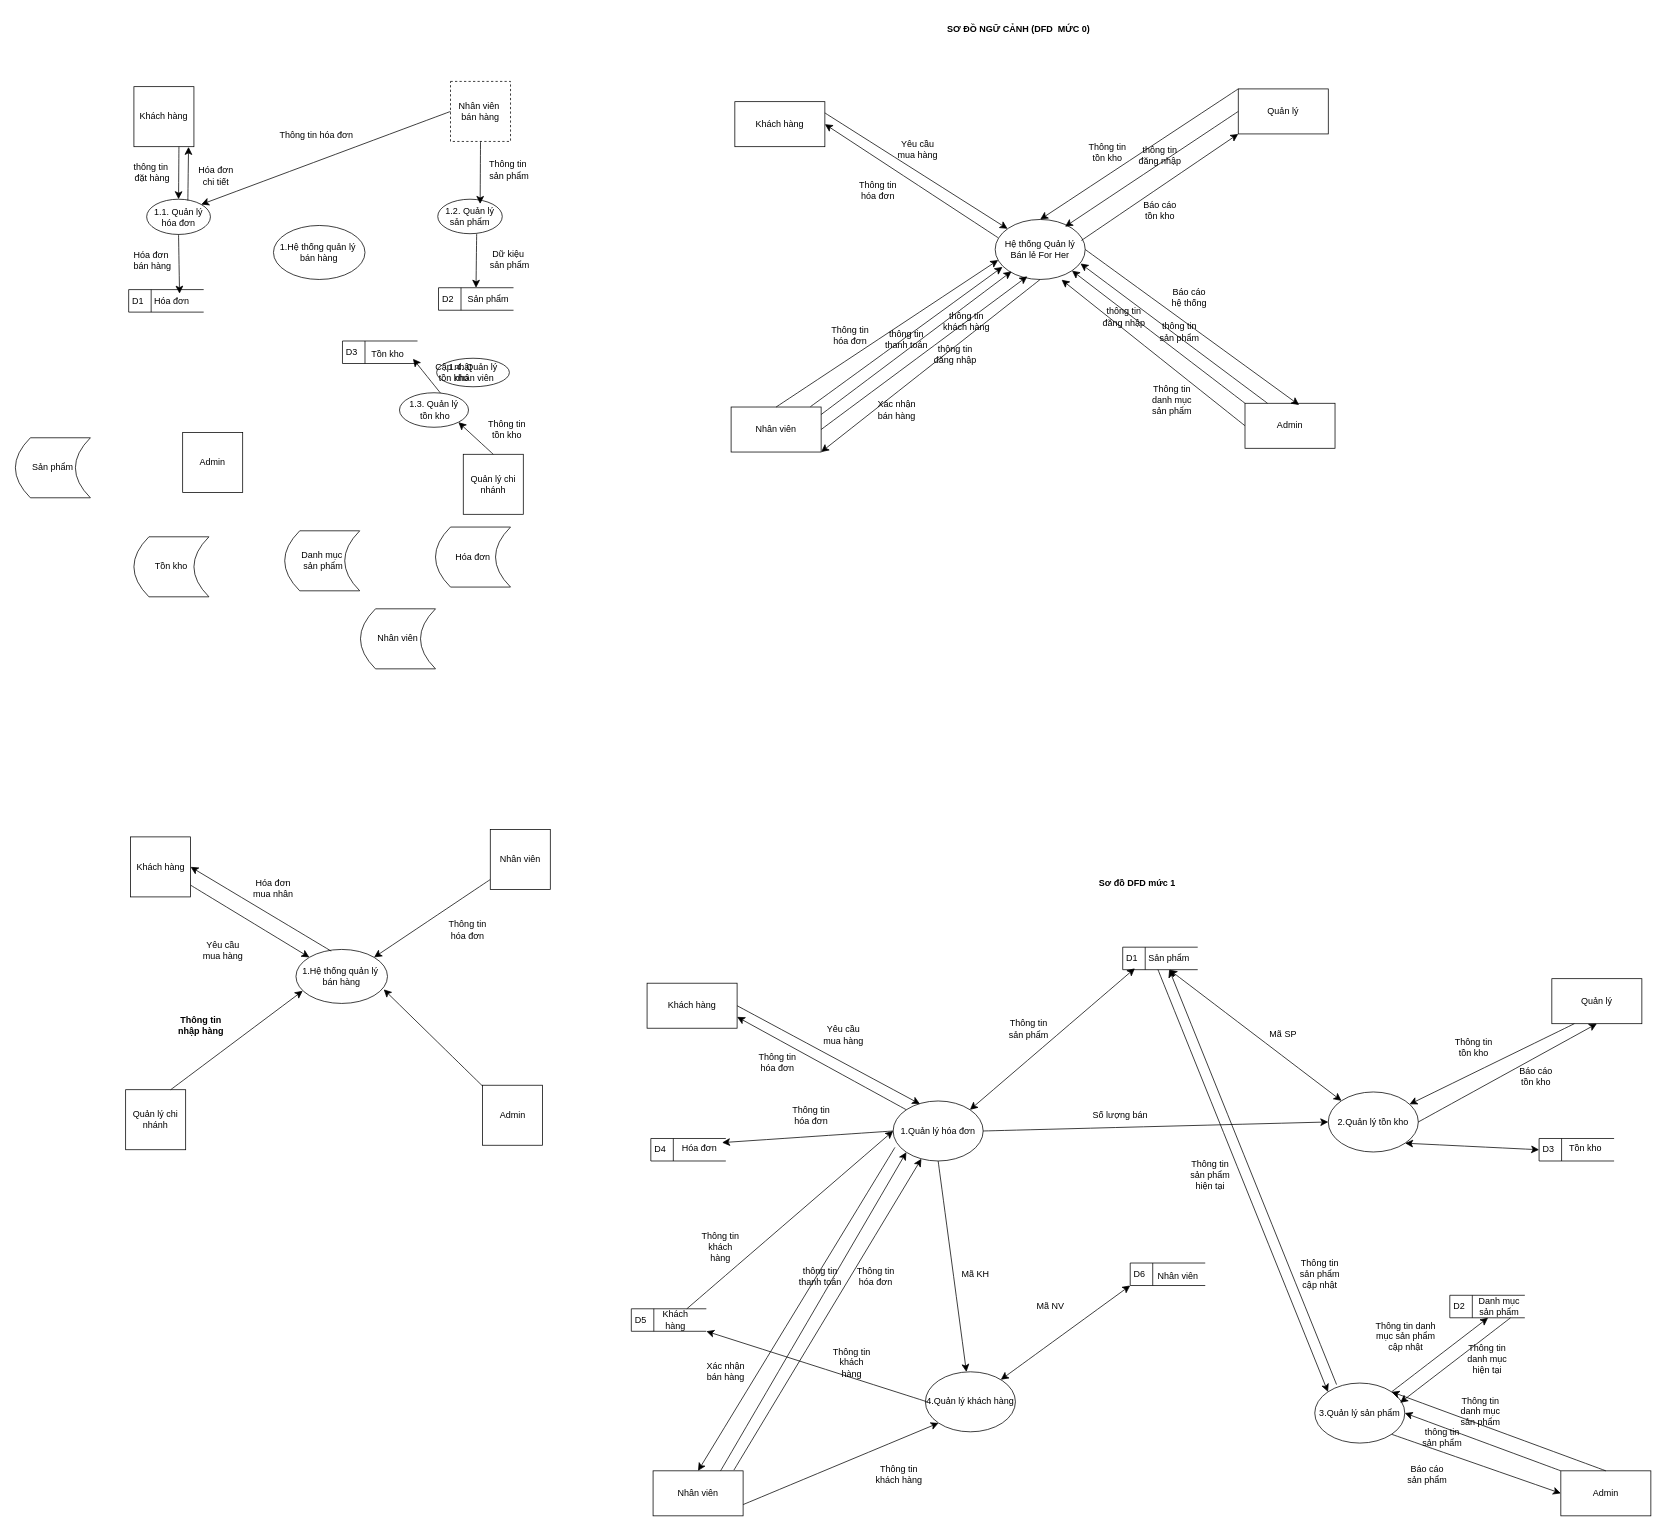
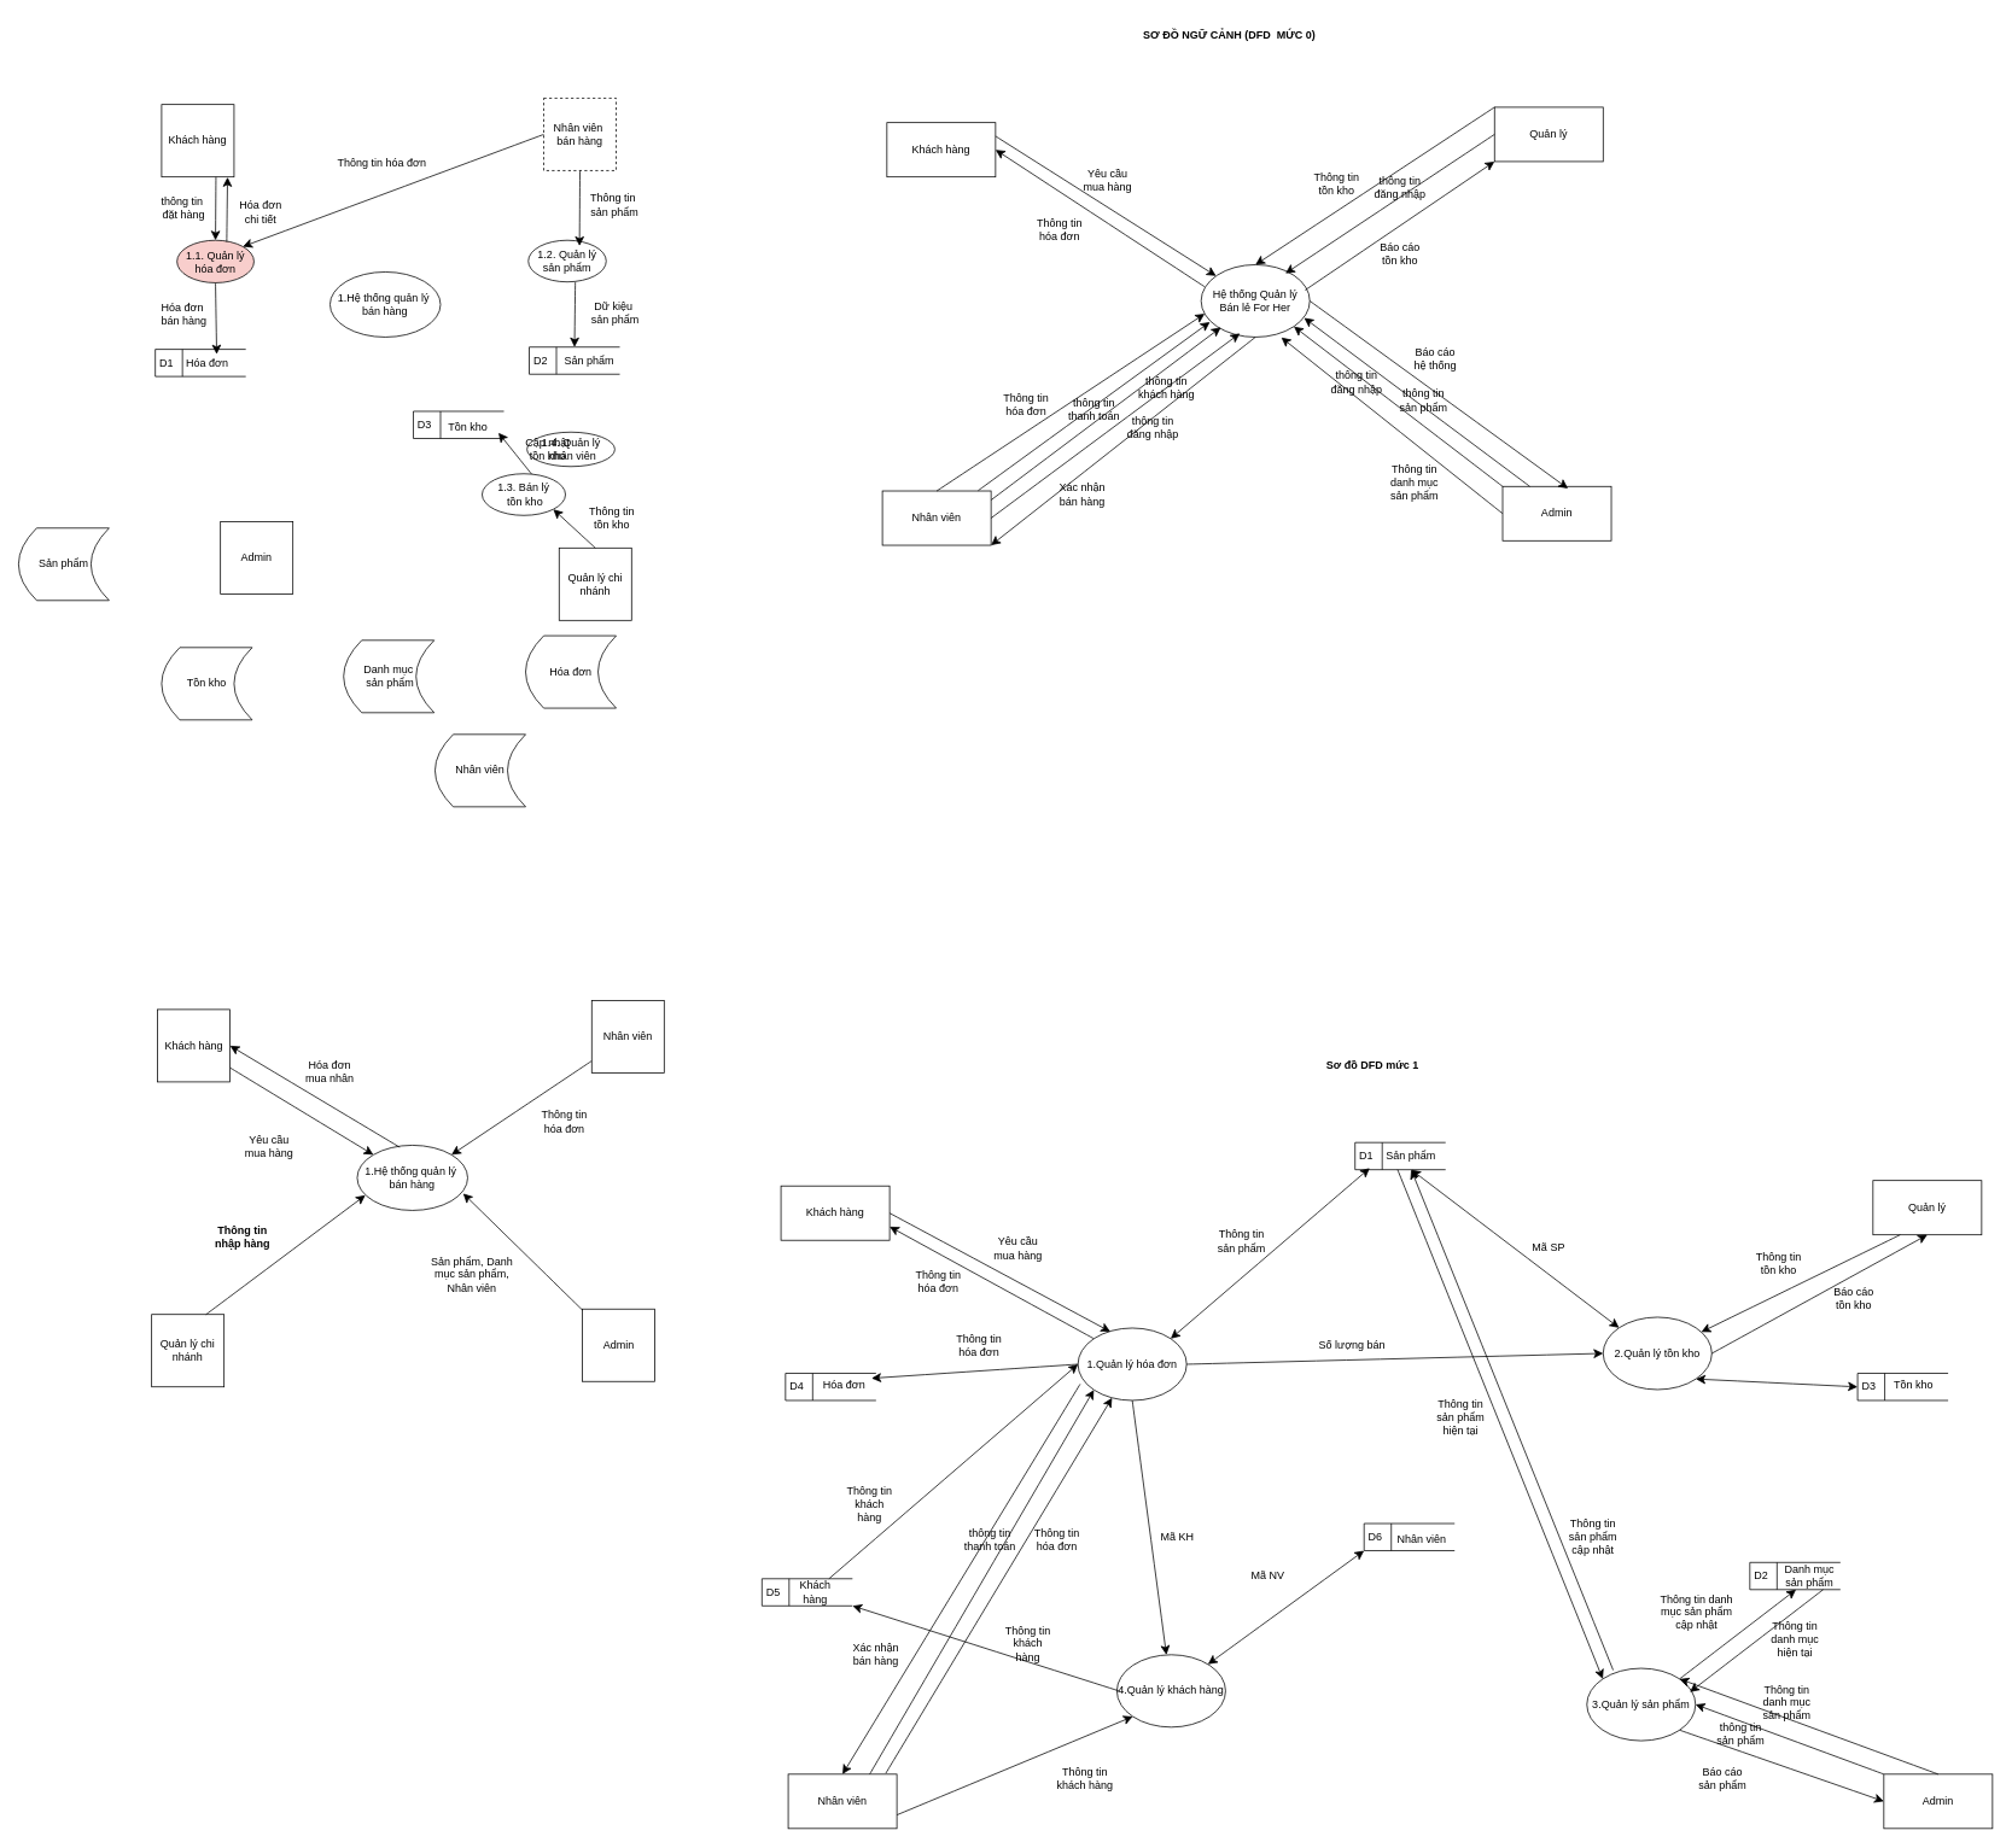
- <mxCell id="14" value="1.1. Quản lý&lt;div&gt;hóa đơn&lt;/div&gt;" style="ellipse;whiteSpace=wrap;html=1;" parent="1" vertex="1"><mxGeometry x="195" y="265" width="85" height="47" as="geometry" /></mxCell>
+ <mxCell id="14" value="1.1. Quản lý&lt;div&gt;hóa đơn&lt;/div&gt;" style="ellipse;whiteSpace=wrap;html=1;fillColor=#f8cecc;" parent="1" vertex="1"><mxGeometry x="195" y="265" width="85" height="47" as="geometry" /></mxCell>
- <mxCell id="15" value="1.3. Quản lý&lt;div&gt;&amp;nbsp;tồn kho&lt;/div&gt;" style="ellipse;whiteSpace=wrap;html=1;" parent="1" vertex="1"><mxGeometry x="532" y="523" width="92" height="46" as="geometry" /></mxCell>
+ <mxCell id="15" value="1.3. Bán lý&lt;div&gt;&amp;nbsp;tồn kho&lt;/div&gt;" style="ellipse;whiteSpace=wrap;html=1;" parent="1" vertex="1"><mxGeometry x="532" y="523" width="92" height="46" as="geometry" /></mxCell>
+ <mxCell id="54" value="Sản phẩm, Danh mục sản phẩm, Nhân viên" style="text;html=1;align=center;verticalAlign=middle;whiteSpace=wrap;rounded=0;" parent="1" vertex="1"><mxGeometry x="472" y="1393" width="98" height="30" as="geometry" /></mxCell>
